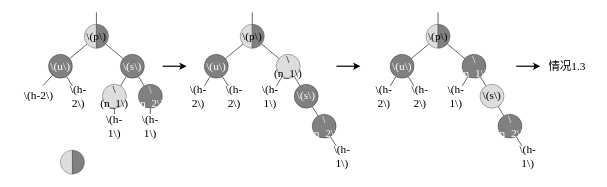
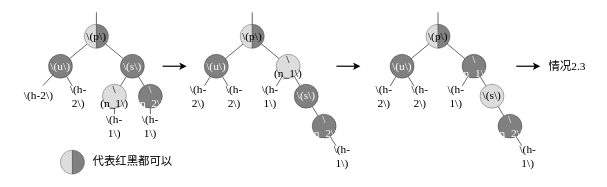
- <mxCell id="68" value="情况1.3" style="text;html=1;align=center;verticalAlign=middle;resizable=0;points=[];autosize=1;strokeColor=none;fillColor=none;fontSize=19;fontFamily=SimSun;" vertex="1" parent="1"><mxGeometry x="900" y="90" width="90" height="40" as="geometry" /></mxCell>
+ <mxCell id="68" value="情况2.3" style="text;html=1;align=center;verticalAlign=middle;resizable=0;points=[];autosize=1;strokeColor=none;fillColor=none;fontSize=19;fontFamily=SimSun;" vertex="1" parent="1"><mxGeometry x="900" y="90" width="90" height="40" as="geometry" /></mxCell>
+ <mxCell id="72" value="代表红黑都可以" style="text;html=1;align=center;verticalAlign=middle;resizable=0;points=[];autosize=1;strokeColor=none;fillColor=none;fontSize=19;fontFamily=SimSun;" vertex="1" parent="69"><mxGeometry x="40" width="160" height="40" as="geometry" /></mxCell>
